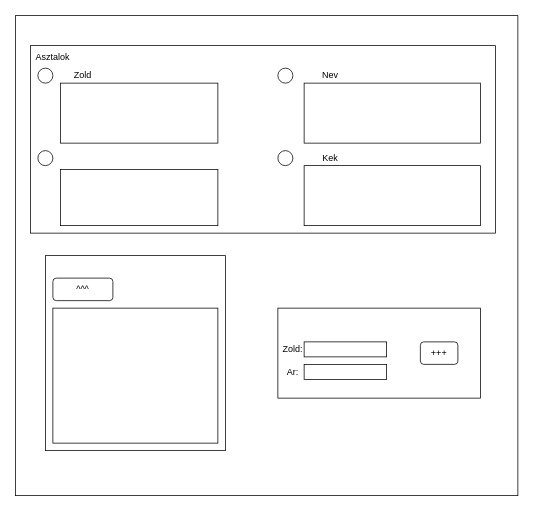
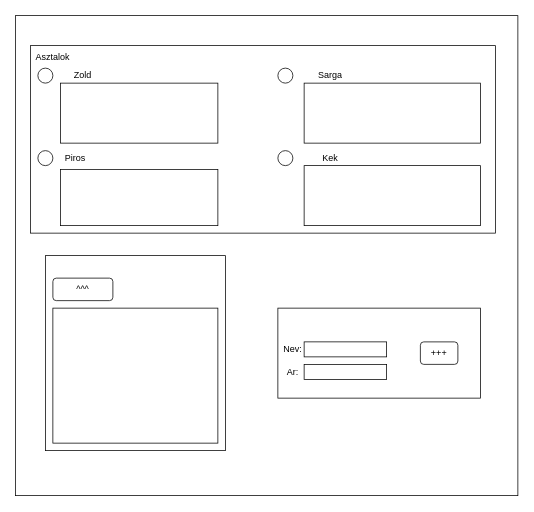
- <mxCell id="16" value="Nev" style="text;html=1;align=center;verticalAlign=middle;whiteSpace=wrap;rounded=0;" vertex="1" parent="1"><mxGeometry x="410" y="85" width="60" height="30" as="geometry" /></mxCell>
+ <mxCell id="16" value="Sarga" style="text;html=1;align=center;verticalAlign=middle;whiteSpace=wrap;rounded=0;" vertex="1" parent="1"><mxGeometry x="410" y="85" width="60" height="30" as="geometry" /></mxCell>
+ <mxCell id="18" value="Piros" style="text;html=1;align=center;verticalAlign=middle;whiteSpace=wrap;rounded=0;" vertex="1" parent="1"><mxGeometry x="70" y="195" width="60" height="30" as="geometry" /></mxCell>
- <mxCell id="7" value="Zold:" style="text;html=1;align=center;verticalAlign=middle;whiteSpace=wrap;rounded=0;" vertex="1" parent="1"><mxGeometry x="360" y="450" width="60" height="30" as="geometry" /></mxCell>
+ <mxCell id="7" value="Nev:" style="text;html=1;align=center;verticalAlign=middle;whiteSpace=wrap;rounded=0;" vertex="1" parent="1"><mxGeometry x="360" y="450" width="60" height="30" as="geometry" /></mxCell>
